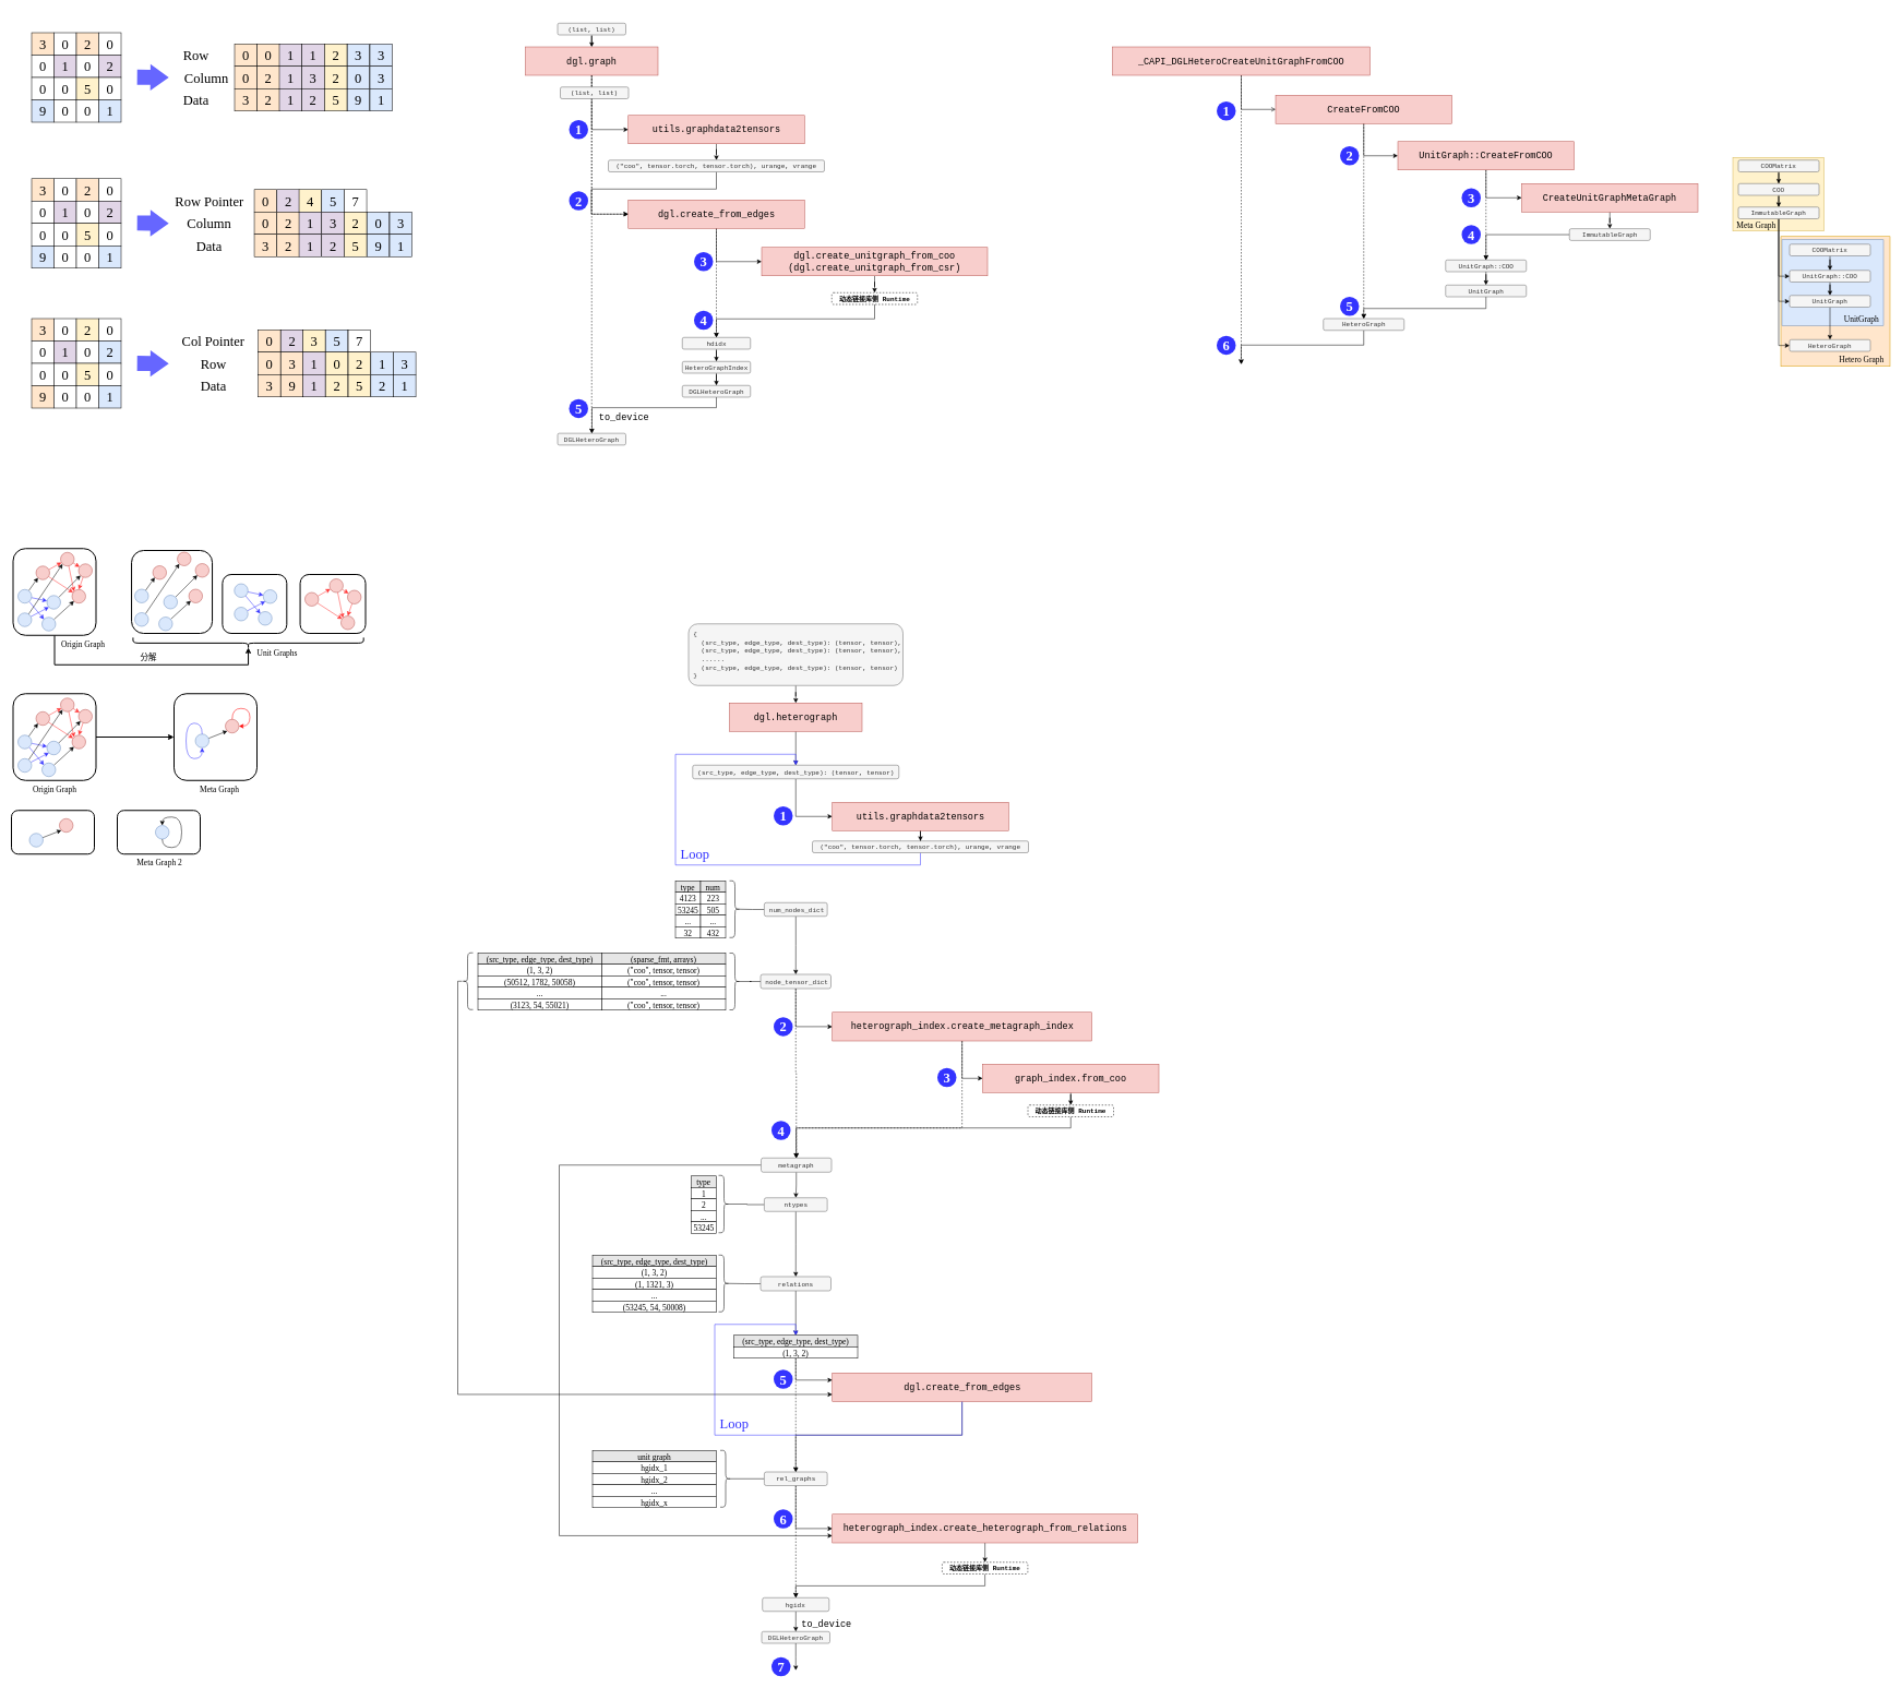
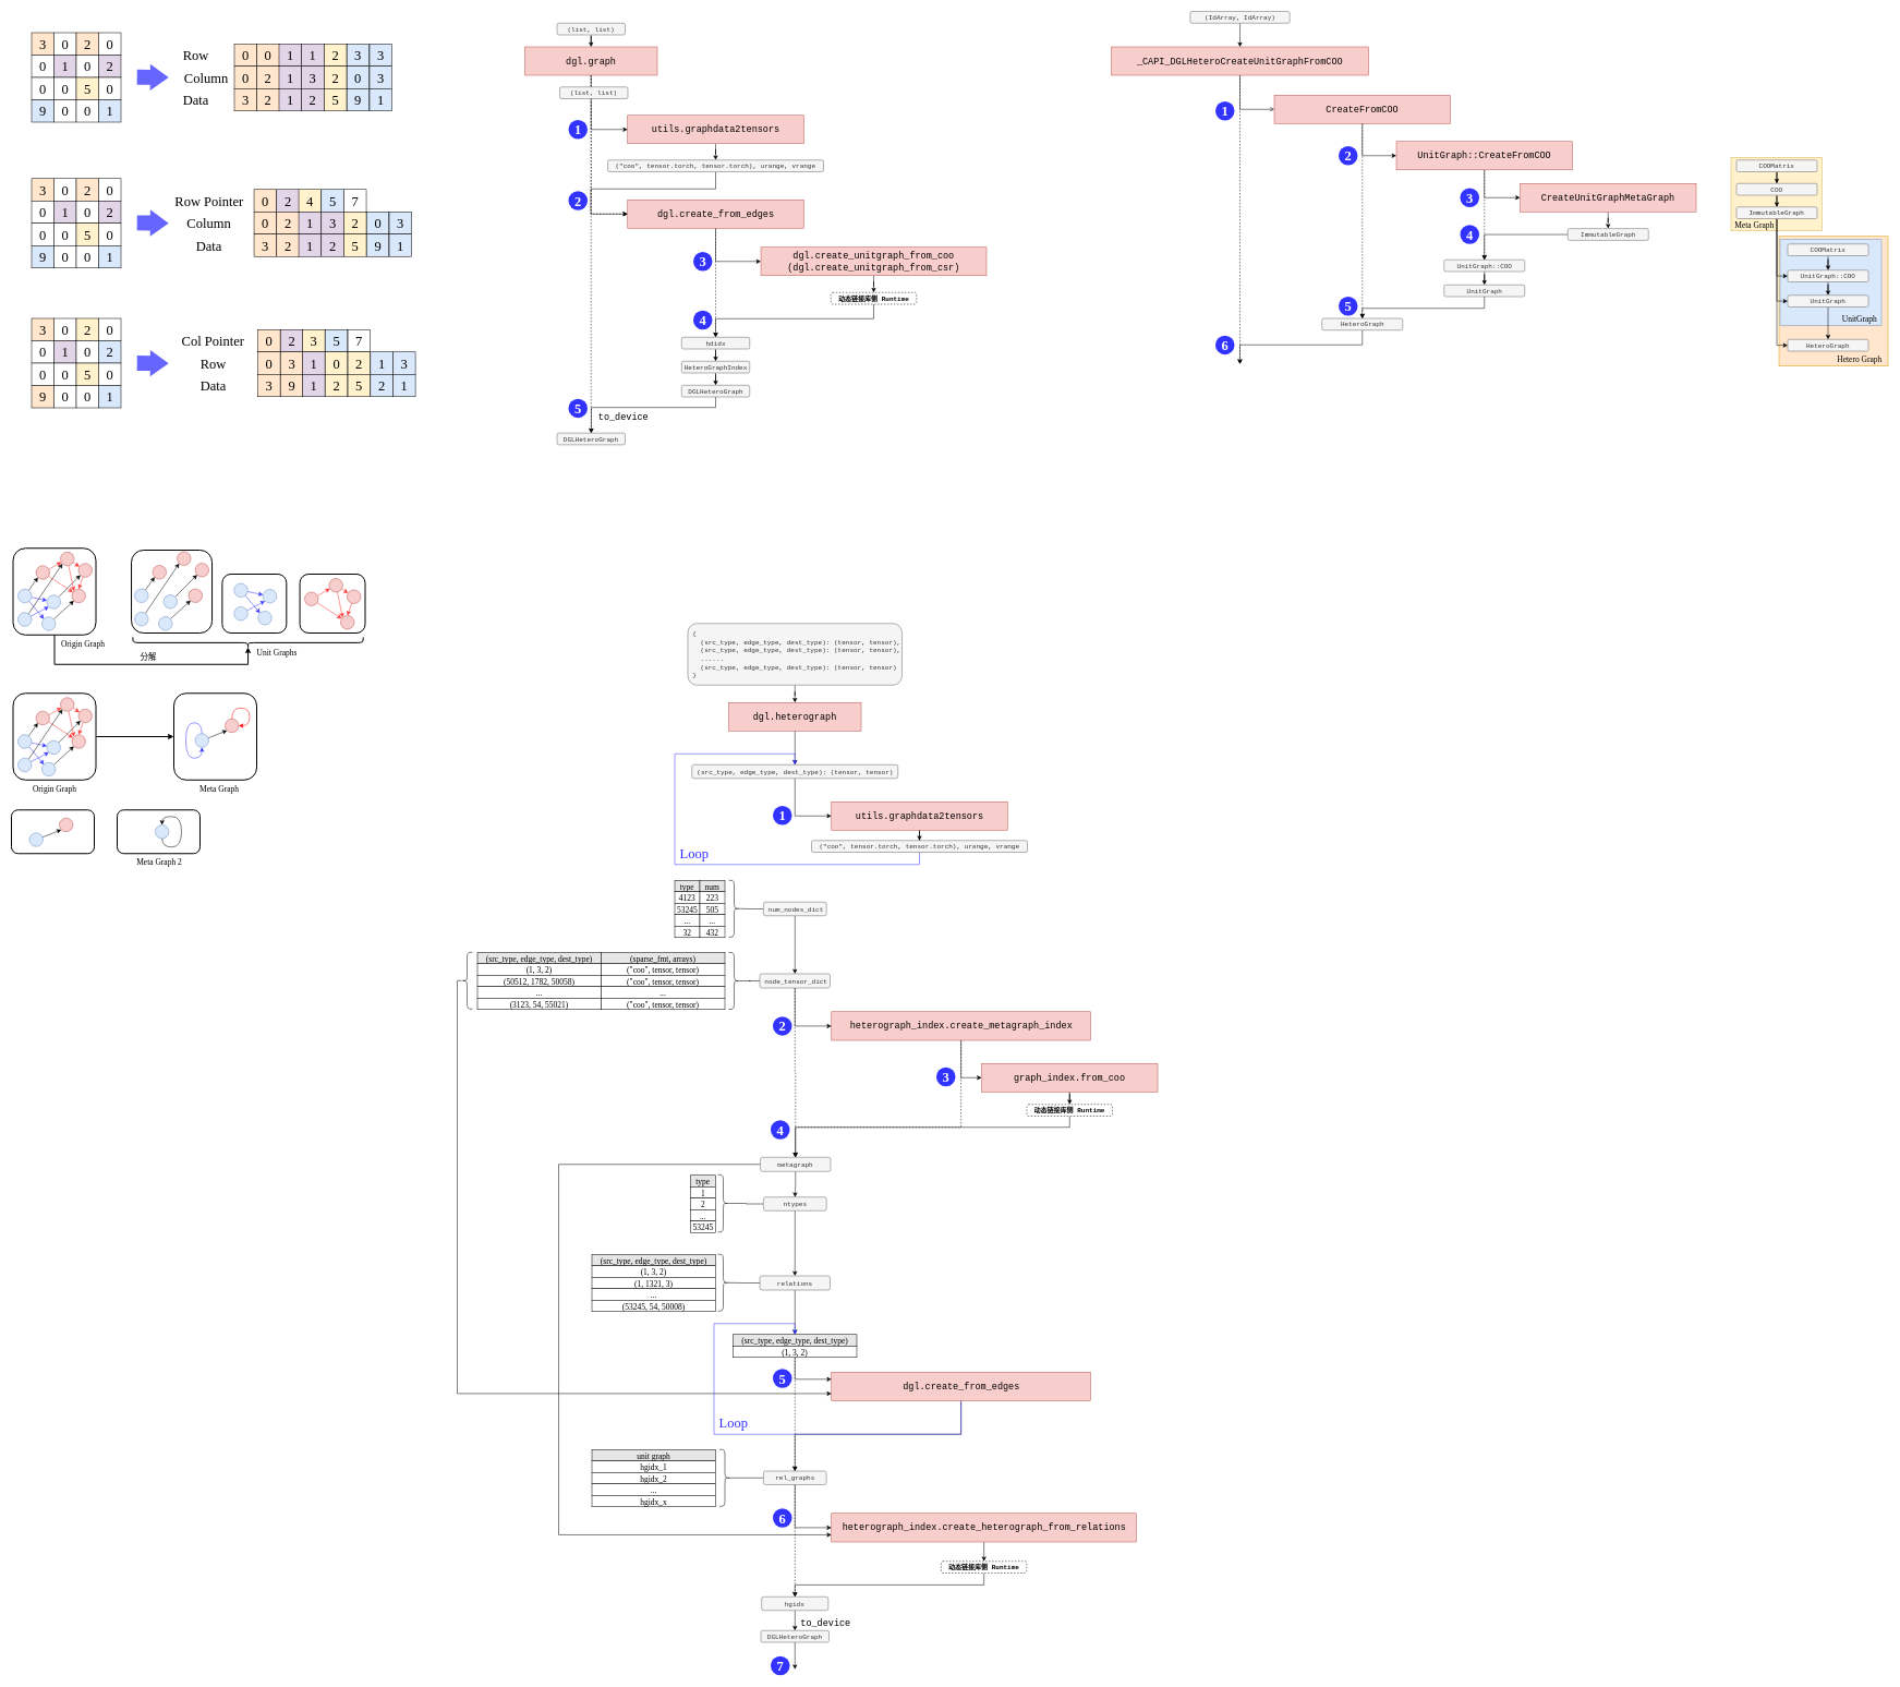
+ <mxCell id="261" value="&lt;font face=&quot;Courier New&quot;&gt;(IdArray, IdArray)&lt;/font&gt;" style="rounded=1;whiteSpace=wrap;html=1;fillColor=#f5f5f5;fontColor=#333333;strokeColor=#666666;" parent="1" vertex="1"><mxGeometry x="2182.75" y="20.5" width="182.5" height="21.5" as="geometry" /></mxCell>
+ <mxCell id="260" style="edgeStyle=orthogonalEdgeStyle;rounded=0;orthogonalLoop=1;jettySize=auto;html=1;entryX=0.5;entryY=0;entryDx=0;entryDy=0;" parent="1" source="261" target="243" edge="1"><mxGeometry relative="1" as="geometry" /></mxCell>
